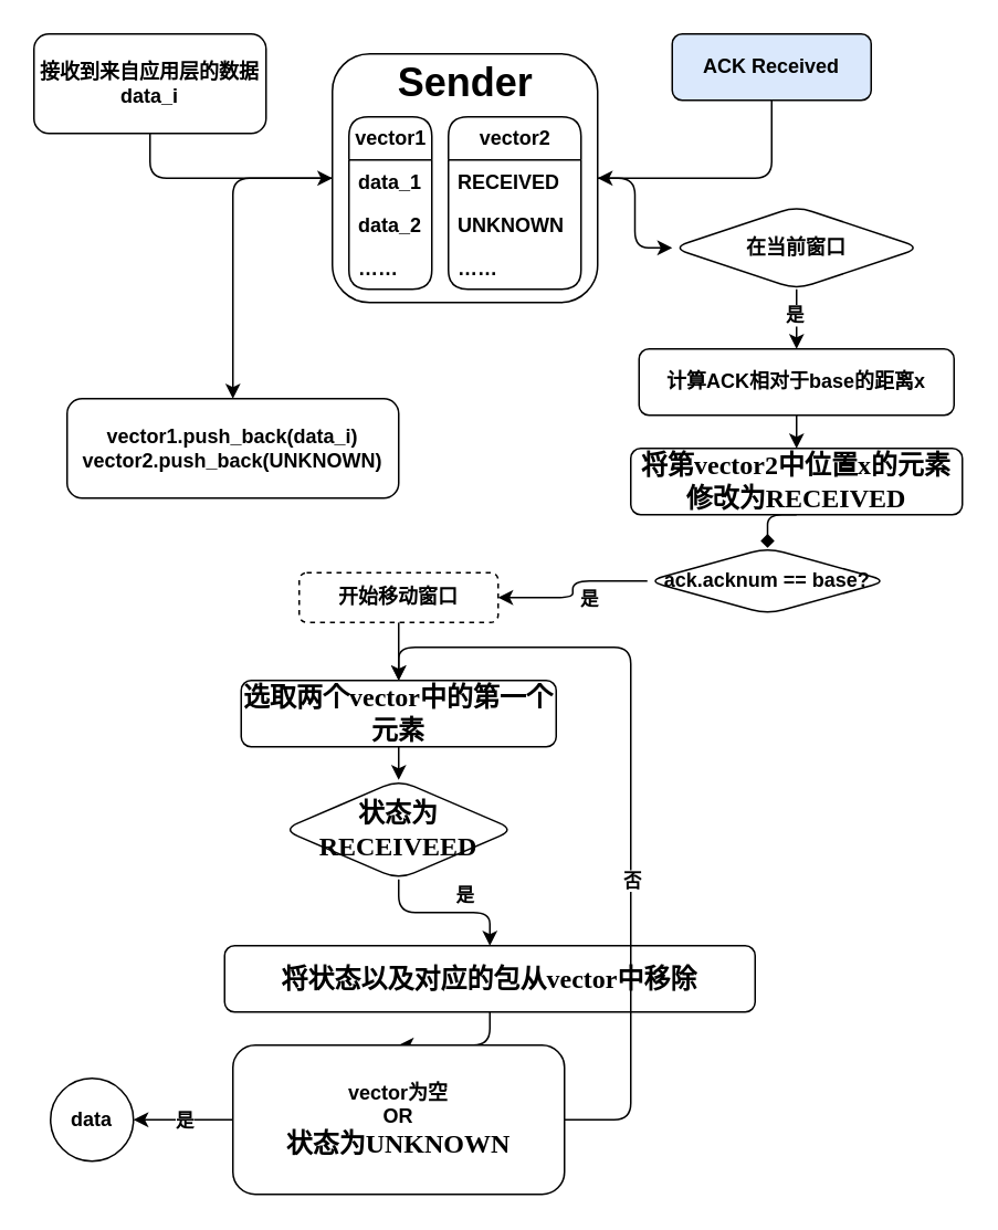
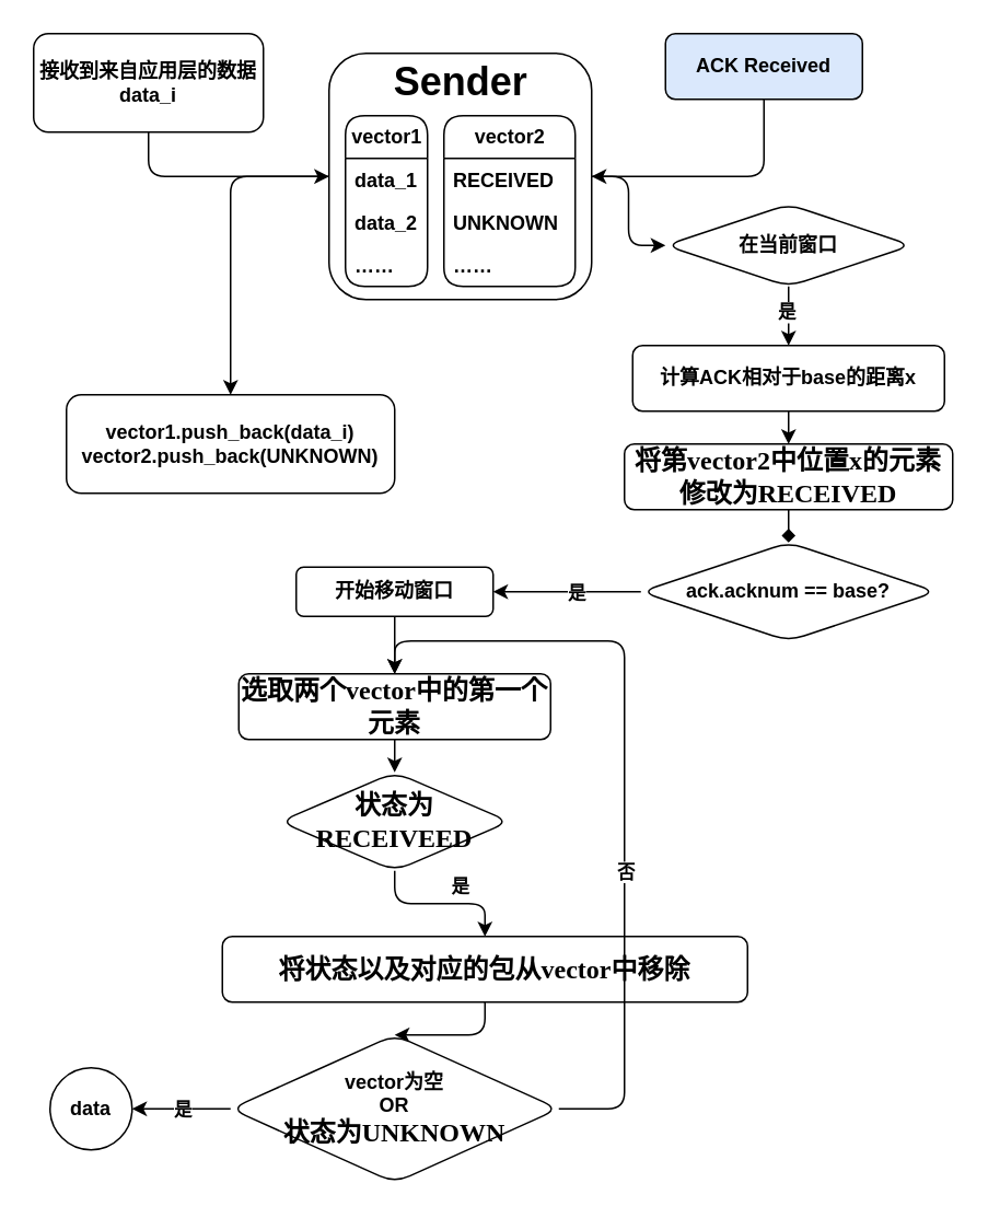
- <mxCell id="28" value="&lt;span lang=&quot;EN-US&quot;&gt;ack.acknum == base?&lt;/span&gt;" style="rhombus;whiteSpace=wrap;html=1;rounded=1;fontStyle=1" vertex="1" parent="1"><mxGeometry x="390" y="330" width="145" height="40" as="geometry" /></mxCell>
+ <mxCell id="28" value="&lt;span lang=&quot;EN-US&quot;&gt;ack.acknum == base?&lt;/span&gt;" style="rhombus;whiteSpace=wrap;html=1;rounded=1;fontStyle=1" vertex="1" parent="1"><mxGeometry x="390" y="330" width="180" height="60" as="geometry" /></mxCell>
- <mxCell id="30" value="开始移动窗口" style="whiteSpace=wrap;html=1;rounded=1;fontStyle=1;dashed=1;" vertex="1" parent="1"><mxGeometry x="180" y="345" width="120" height="30" as="geometry" /></mxCell>
+ <mxCell id="30" value="开始移动窗口" style="whiteSpace=wrap;html=1;rounded=1;fontStyle=1" vertex="1" parent="1"><mxGeometry x="180" y="345" width="120" height="30" as="geometry" /></mxCell>
- <mxCell id="42" value="vector为空&lt;br&gt;OR&lt;br&gt;&lt;span style=&quot;font-size:12.0pt;mso-bidi-font-size:10.0pt;&lt;br/&gt;font-family:宋体;mso-ascii-font-family:&amp;quot;Times New Roman&amp;quot;;mso-hansi-font-family:&lt;br/&gt;&amp;quot;Times New Roman&amp;quot;;mso-bidi-font-family:&amp;quot;Times New Roman&amp;quot;;mso-font-kerning:1.0pt;&lt;br/&gt;mso-ansi-language:EN-US;mso-fareast-language:ZH-CN;mso-bidi-language:AR-SA&quot;&gt;状态为&lt;/span&gt;&lt;span style=&quot;font-size:12.0pt;mso-bidi-font-size:10.0pt;font-family:&amp;quot;Times New Roman&amp;quot;,serif;&lt;br/&gt;mso-fareast-font-family:宋体;mso-font-kerning:1.0pt;mso-ansi-language:EN-US;&lt;br/&gt;mso-fareast-language:ZH-CN;mso-bidi-language:AR-SA&quot; lang=&quot;EN-US&quot;&gt;UNKNOWN&lt;/span&gt;" style="whiteSpace=wrap;html=1;fontStyle=1;rounded=1;" vertex="1" parent="1"><mxGeometry x="140" y="630" width="200" height="90" as="geometry" /></mxCell>
+ <mxCell id="42" value="vector为空&lt;br&gt;OR&lt;br&gt;&lt;span style=&quot;font-size:12.0pt;mso-bidi-font-size:10.0pt;&lt;br/&gt;font-family:宋体;mso-ascii-font-family:&amp;quot;Times New Roman&amp;quot;;mso-hansi-font-family:&lt;br/&gt;&amp;quot;Times New Roman&amp;quot;;mso-bidi-font-family:&amp;quot;Times New Roman&amp;quot;;mso-font-kerning:1.0pt;&lt;br/&gt;mso-ansi-language:EN-US;mso-fareast-language:ZH-CN;mso-bidi-language:AR-SA&quot;&gt;状态为&lt;/span&gt;&lt;span style=&quot;font-size:12.0pt;mso-bidi-font-size:10.0pt;font-family:&amp;quot;Times New Roman&amp;quot;,serif;&lt;br/&gt;mso-fareast-font-family:宋体;mso-font-kerning:1.0pt;mso-ansi-language:EN-US;&lt;br/&gt;mso-fareast-language:ZH-CN;mso-bidi-language:AR-SA&quot; lang=&quot;EN-US&quot;&gt;UNKNOWN&lt;/span&gt;" style="rhombus;whiteSpace=wrap;html=1;rounded=1;fontStyle=1" vertex="1" parent="1"><mxGeometry x="140" y="630" width="200" height="90" as="geometry" /></mxCell>
